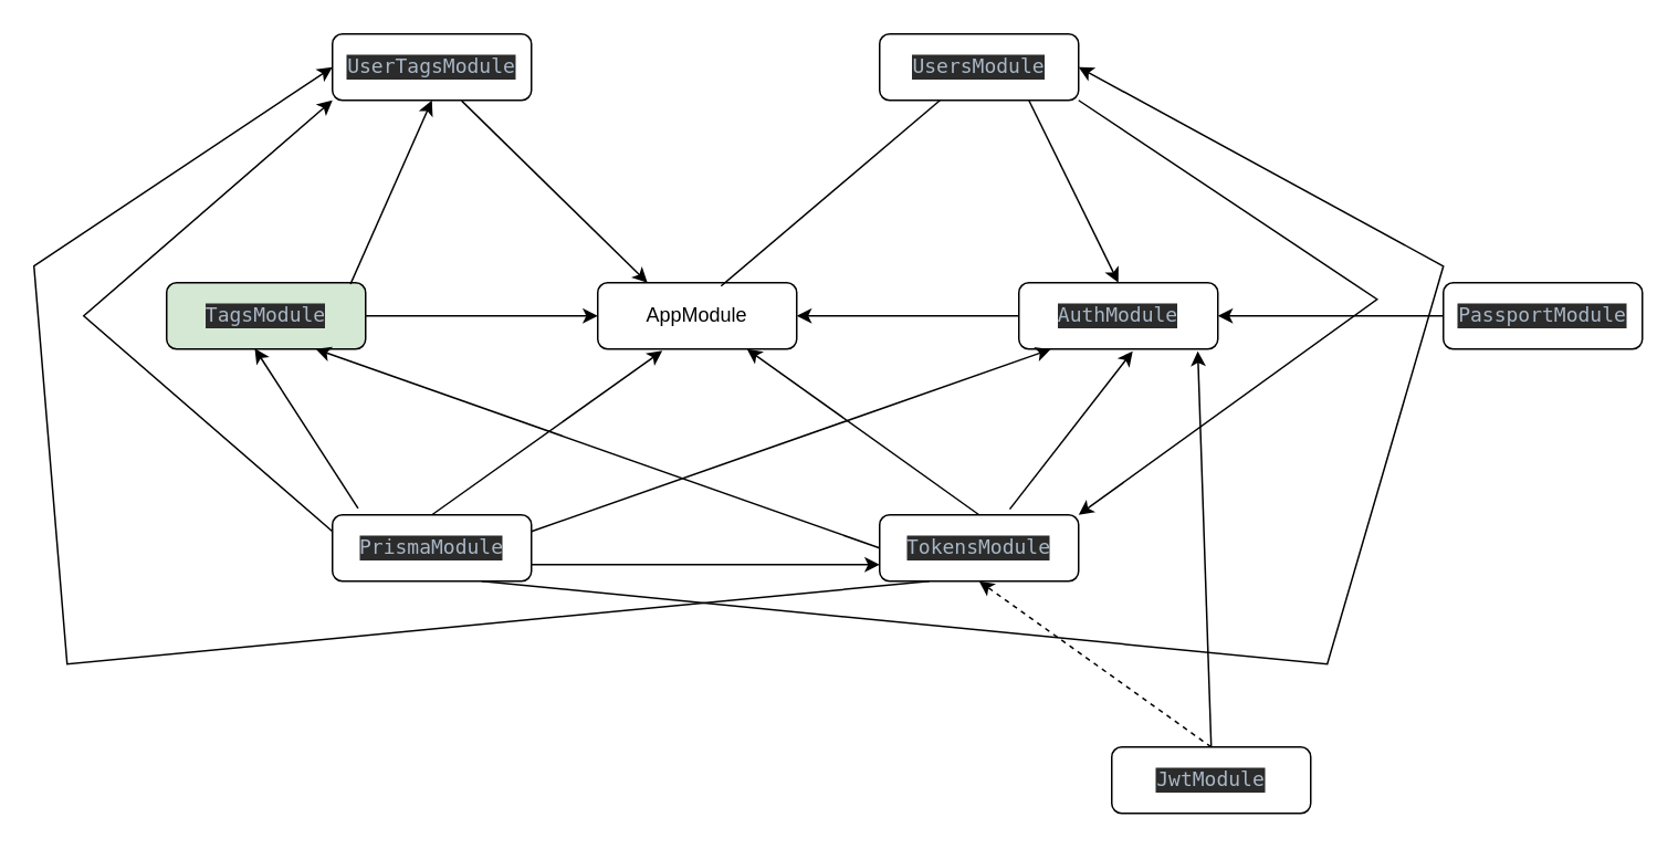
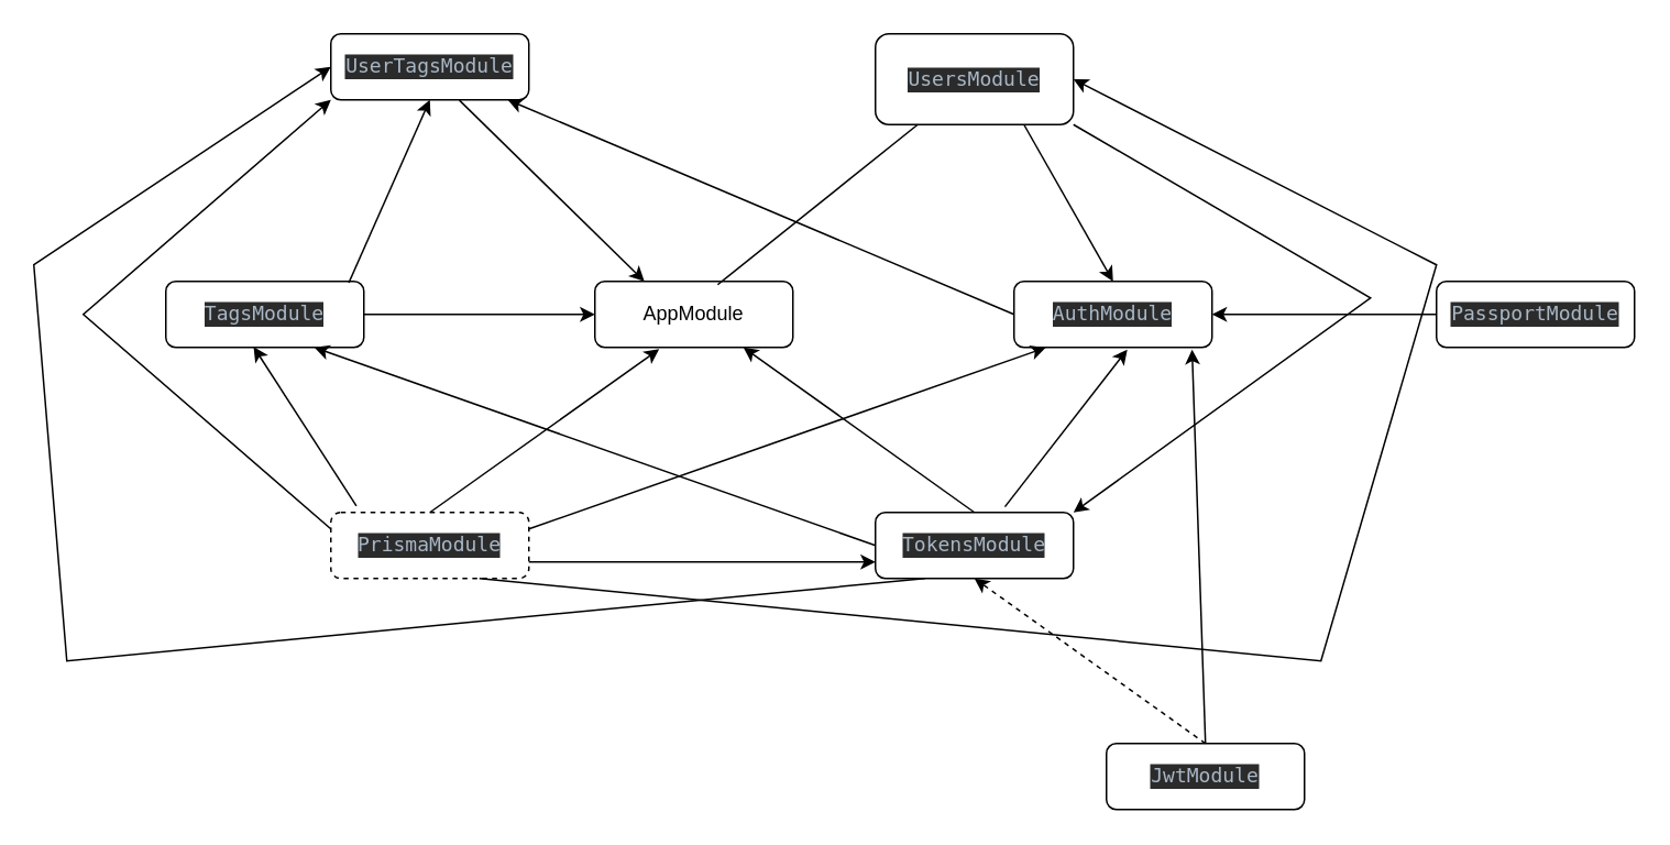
- <mxCell id="7" value="&lt;pre style=&quot;background-color:#2b2b2b;color:#a9b7c6;font-family:'JetBrains Mono',monospace;font-size:9,8pt;&quot;&gt;UsersModule&lt;/pre&gt;" style="rounded=1;whiteSpace=wrap;html=1;fontSize=12;glass=0;strokeWidth=1;shadow=0;" vertex="1" parent="1"><mxGeometry x="530" y="20" width="120" height="40" as="geometry" /></mxCell>
+ <mxCell id="7" value="&lt;pre style=&quot;background-color:#2b2b2b;color:#a9b7c6;font-family:'JetBrains Mono',monospace;font-size:9,8pt;&quot;&gt;UsersModule&lt;/pre&gt;" style="rounded=1;whiteSpace=wrap;html=1;fontSize=12;glass=0;strokeWidth=1;shadow=0;" vertex="1" parent="1"><mxGeometry x="530" y="20" width="120" height="55" as="geometry" /></mxCell>
- <mxCell id="6" value="&lt;pre style=&quot;background-color:#2b2b2b;color:#a9b7c6;font-family:'JetBrains Mono',monospace;font-size:9,8pt;&quot;&gt;TagsModule&lt;/pre&gt;" style="rounded=1;whiteSpace=wrap;html=1;fontSize=12;glass=0;strokeWidth=1;shadow=0;fillColor=#d5e8d4;" vertex="1" parent="1"><mxGeometry x="100" y="170" width="120" height="40" as="geometry" /></mxCell>
+ <mxCell id="6" value="&lt;pre style=&quot;background-color:#2b2b2b;color:#a9b7c6;font-family:'JetBrains Mono',monospace;font-size:9,8pt;&quot;&gt;TagsModule&lt;/pre&gt;" style="rounded=1;whiteSpace=wrap;html=1;fontSize=12;glass=0;strokeWidth=1;shadow=0;" vertex="1" parent="1"><mxGeometry x="100" y="170" width="120" height="40" as="geometry" /></mxCell>
- <mxCell id="10" value="" style="endArrow=classic;html=1;rounded=0;entryX=1;entryY=0.5;entryDx=0;entryDy=0;exitX=0;exitY=0.5;exitDx=0;exitDy=0;" edge="1" parent="1" source="8" target="2"><mxGeometry width="50" height="50" relative="1" as="geometry"><mxPoint x="410" y="210" as="sourcePoint" /><mxPoint x="460" y="160" as="targetPoint" /></mxGeometry></mxCell>
+ <mxCell id="10" value="" style="endArrow=classic;html=1;rounded=0;exitX=0;exitY=0.5;exitDx=0;exitDy=0;" edge="1" parent="1" source="8" target="5"><mxGeometry width="50" height="50" relative="1" as="geometry"><mxPoint x="410" y="210" as="sourcePoint" /><mxPoint x="460" y="160" as="targetPoint" /></mxGeometry></mxCell>
- <mxCell id="3" value="&lt;pre style=&quot;background-color:#2b2b2b;color:#a9b7c6;font-family:'JetBrains Mono',monospace;font-size:9,8pt;&quot;&gt;PrismaModule&lt;/pre&gt;" style="rounded=1;whiteSpace=wrap;html=1;fontSize=12;glass=0;strokeWidth=1;shadow=0;" vertex="1" parent="1"><mxGeometry y="310" width="120" height="40" as="geometry" x="200" /></mxCell>
+ <mxCell id="3" value="&lt;pre style=&quot;background-color:#2b2b2b;color:#a9b7c6;font-family:'JetBrains Mono',monospace;font-size:9,8pt;&quot;&gt;PrismaModule&lt;/pre&gt;" style="rounded=1;whiteSpace=wrap;html=1;fontSize=12;glass=0;strokeWidth=1;shadow=0;dashed=1;" vertex="1" parent="1"><mxGeometry y="310" width="120" height="40" as="geometry" x="200" /></mxCell>
